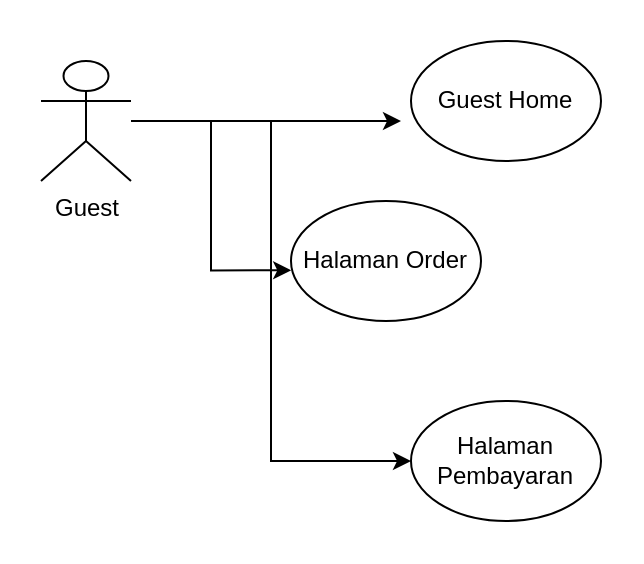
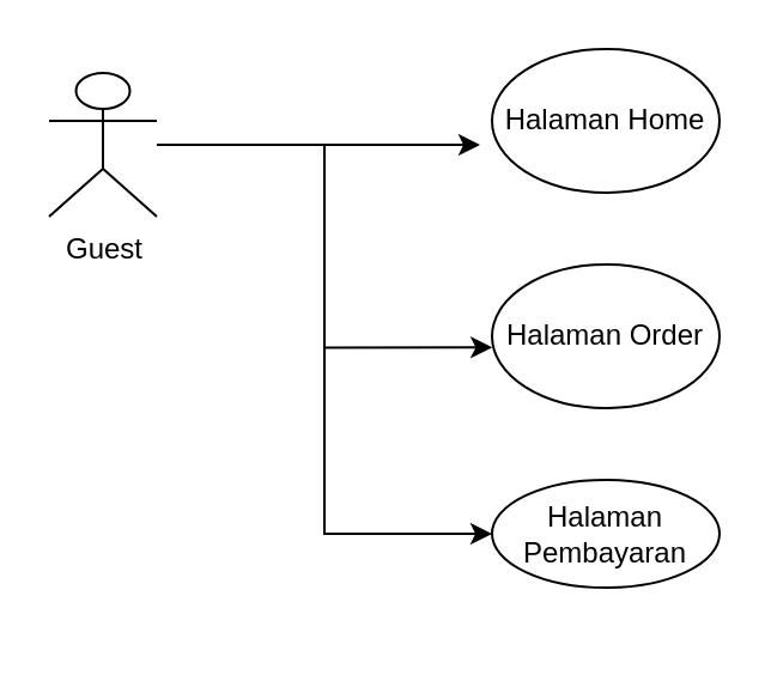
- <mxCell id="5" value="&lt;div&gt;Guest Home&lt;/div&gt;" style="ellipse;whiteSpace=wrap;html=1;" vertex="1" parent="1"><mxGeometry x="205" y="20" width="95" height="60" as="geometry" /></mxCell>
+ <mxCell id="5" value="&lt;div&gt;Halaman Home&lt;/div&gt;" style="ellipse;whiteSpace=wrap;html=1;" vertex="1" parent="1"><mxGeometry x="205" y="20" width="95" height="60" as="geometry" /></mxCell>
- <mxCell id="6" value="Halaman Order" style="ellipse;whiteSpace=wrap;html=1;" vertex="1" parent="1"><mxGeometry x="145" y="100" width="95" height="60" as="geometry" /></mxCell>
+ <mxCell id="6" value="Halaman Order" style="ellipse;whiteSpace=wrap;html=1;" vertex="1" parent="1"><mxGeometry x="205" y="110" width="95" height="60" as="geometry" /></mxCell>
- <mxCell id="7" value="Halaman Pembayaran" style="ellipse;whiteSpace=wrap;html=1;" vertex="1" parent="1"><mxGeometry x="205" y="200" width="95" height="60" as="geometry" /></mxCell>
+ <mxCell id="7" value="Halaman Pembayaran" style="ellipse;whiteSpace=wrap;html=1;" vertex="1" parent="1"><mxGeometry x="205" y="200" width="95" height="45" as="geometry" /></mxCell>
